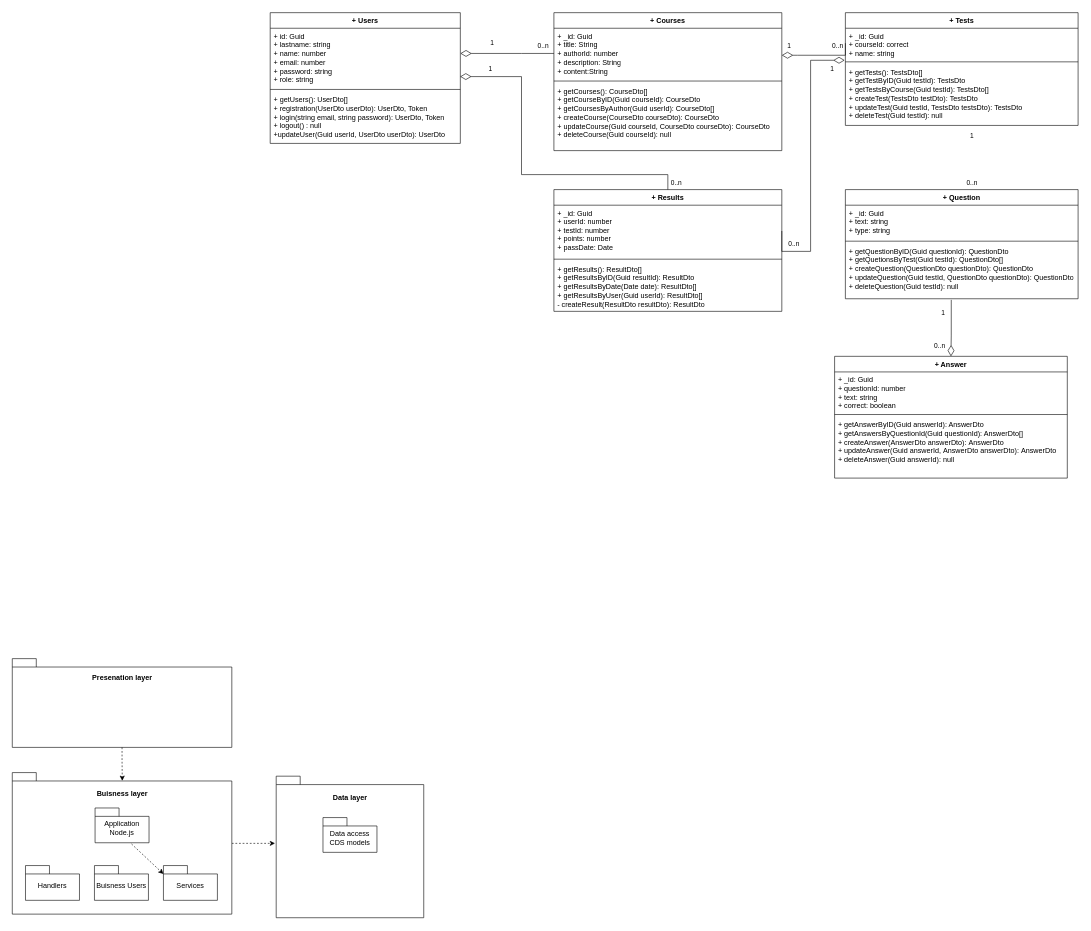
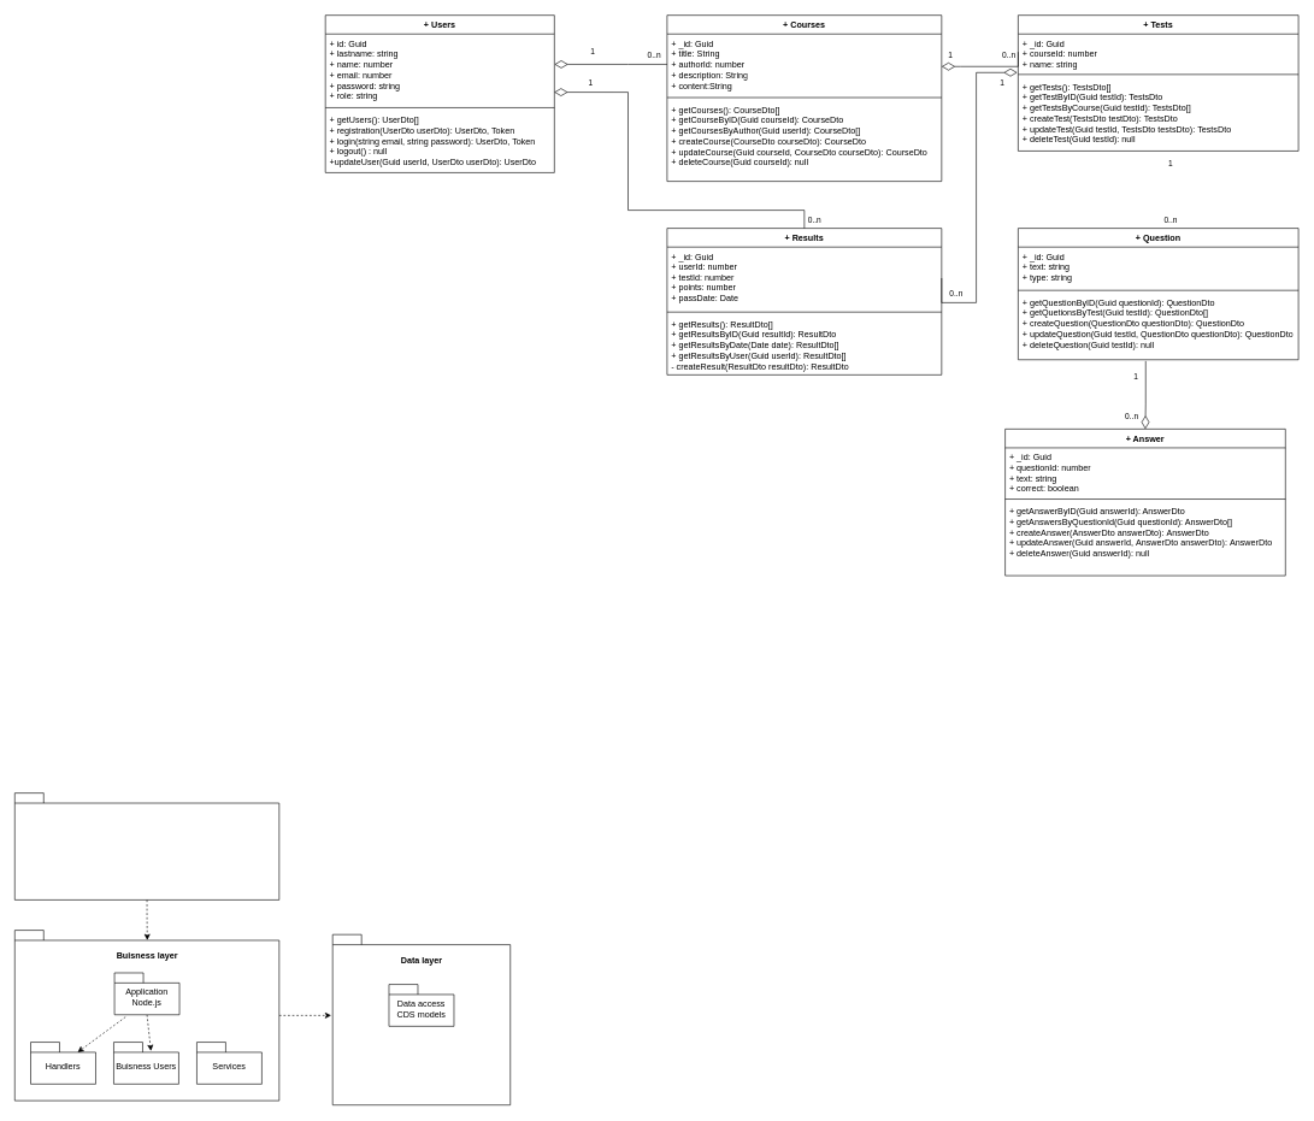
- <mxCell id="12" value="+ _id: Guid&lt;div&gt;+ courseId: correct&lt;br&gt;&lt;div&gt;+ name: string&lt;/div&gt;&lt;div&gt;&lt;div&gt;&lt;div&gt;&lt;br&gt;&lt;/div&gt;&lt;/div&gt;&lt;/div&gt;&lt;/div&gt;&lt;div&gt;&lt;div&gt;&lt;br&gt;&lt;/div&gt;&lt;/div&gt;" style="text;strokeColor=none;fillColor=none;align=left;verticalAlign=top;spacingLeft=4;spacingRight=4;overflow=hidden;rotatable=0;points=[[0,0.5],[1,0.5]];portConstraint=eastwest;whiteSpace=wrap;html=1;" parent="11" vertex="1"><mxGeometry y="26" width="388" height="52" as="geometry" /></mxCell>
+ <mxCell id="12" value="+ _id: Guid&lt;div&gt;+ courseId: number&lt;br&gt;&lt;div&gt;+ name: string&lt;/div&gt;&lt;div&gt;&lt;div&gt;&lt;div&gt;&lt;br&gt;&lt;/div&gt;&lt;/div&gt;&lt;/div&gt;&lt;/div&gt;&lt;div&gt;&lt;div&gt;&lt;br&gt;&lt;/div&gt;&lt;/div&gt;" style="text;strokeColor=none;fillColor=none;align=left;verticalAlign=top;spacingLeft=4;spacingRight=4;overflow=hidden;rotatable=0;points=[[0,0.5],[1,0.5]];portConstraint=eastwest;whiteSpace=wrap;html=1;" parent="11" vertex="1"><mxGeometry y="26" width="388" height="52" as="geometry" /></mxCell>
- <mxCell id="41" value="Presenation layer" style="text;align=center;fontStyle=1;verticalAlign=middle;spacingLeft=3;spacingRight=3;strokeColor=none;rotatable=0;points=[[0,0.5],[1,0.5]];portConstraint=eastwest;html=1;" parent="1" vertex="1"><mxGeometry x="144.5" y="1116" width="117" height="26" as="geometry" /></mxCell>
+ <mxCell id="44" style="rounded=0;orthogonalLoop=1;jettySize=auto;html=1;exitX=0.5;exitY=1;exitDx=0;exitDy=0;exitPerimeter=0;entryX=0.572;entryY=0.209;entryDx=0;entryDy=0;entryPerimeter=0;dashed=1;" parent="1" source="45" target="48" edge="1"><mxGeometry relative="1" as="geometry" /></mxCell>
- <mxCell id="55" style="rounded=0;orthogonalLoop=1;jettySize=auto;html=1;exitX=0.675;exitY=1.034;exitDx=0;exitDy=0;exitPerimeter=0;entryX=0;entryY=0;entryDx=0;entryDy=14;entryPerimeter=0;dashed=1;" parent="1" source="45" target="49" edge="1"><mxGeometry relative="1" as="geometry" /></mxCell>
+ <mxCell id="54" style="rounded=0;orthogonalLoop=1;jettySize=auto;html=1;exitX=0.169;exitY=1.054;exitDx=0;exitDy=0;exitPerimeter=0;entryX=0;entryY=0;entryDx=65;entryDy=14;entryPerimeter=0;dashed=1;" parent="1" source="45" target="47" edge="1"><mxGeometry relative="1" as="geometry" /></mxCell>
